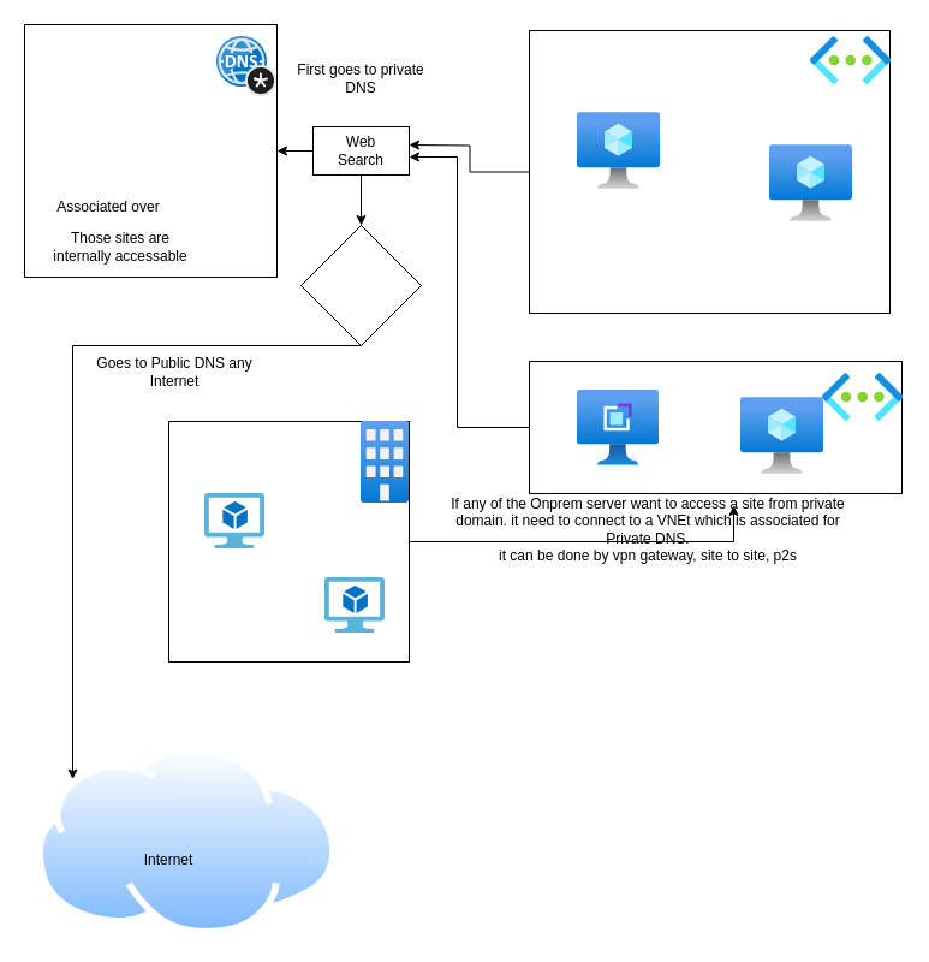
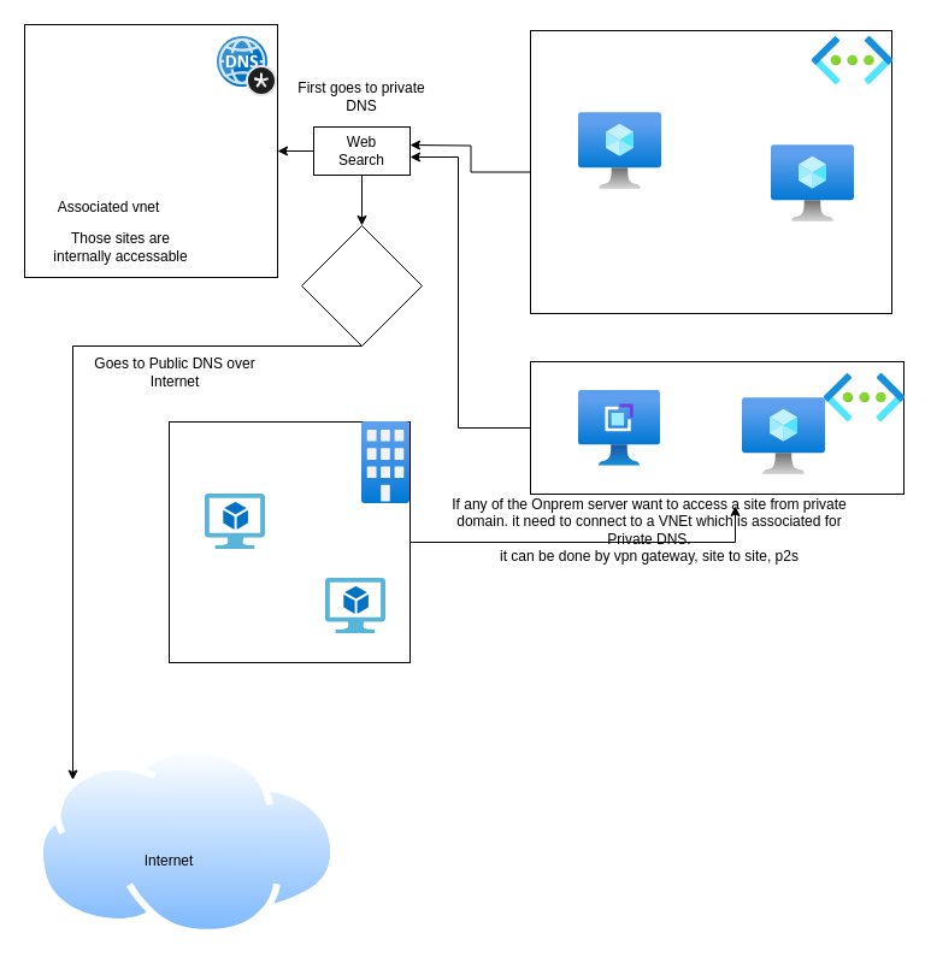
- <mxCell id="23" value="First goes to private DNS" style="text;html=1;align=center;verticalAlign=middle;whiteSpace=wrap;rounded=0;" vertex="1" parent="1"><mxGeometry x="240" y="50" width="120" height="30" as="geometry" /></mxCell>
+ <mxCell id="23" value="First goes to private DNS" style="text;html=1;align=center;verticalAlign=middle;whiteSpace=wrap;rounded=0;" vertex="1" parent="1"><mxGeometry x="240" y="65" width="120" height="30" as="geometry" /></mxCell>
- <mxCell id="18" value="Associated over" style="text;html=1;align=center;verticalAlign=middle;whiteSpace=wrap;rounded=0;" vertex="1" parent="1"><mxGeometry x="40" y="157" width="100" height="30" as="geometry" /></mxCell>
+ <mxCell id="18" value="Associated vnet" style="text;html=1;align=center;verticalAlign=middle;whiteSpace=wrap;rounded=0;" vertex="1" parent="1"><mxGeometry x="40" y="157" width="100" height="30" as="geometry" /></mxCell>
- <mxCell id="28" value="Goes to Public DNS any Internet" style="text;html=1;align=center;verticalAlign=middle;whiteSpace=wrap;rounded=0;" vertex="1" parent="1"><mxGeometry x="60" y="294" width="170" height="30" as="geometry" /></mxCell>
+ <mxCell id="28" value="Goes to Public DNS over Internet" style="text;html=1;align=center;verticalAlign=middle;whiteSpace=wrap;rounded=0;" vertex="1" parent="1"><mxGeometry x="60" y="294" width="170" height="30" as="geometry" /></mxCell>
